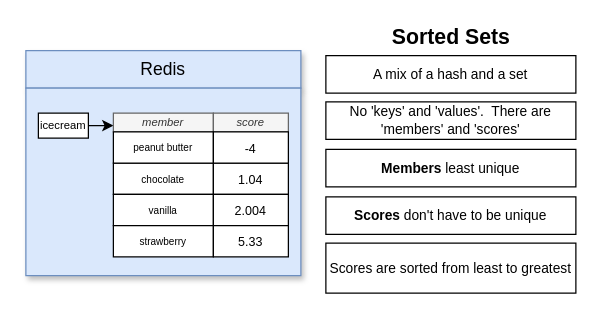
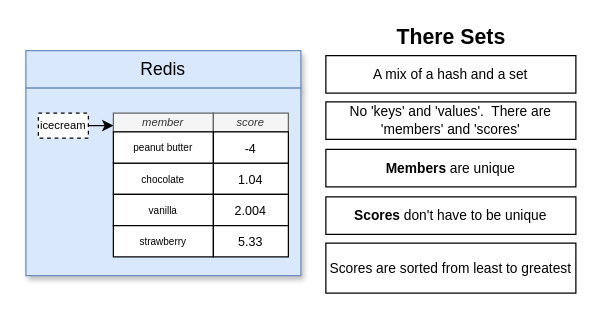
- <mxCell id="17" value="Sorted Sets" style="text;html=1;strokeColor=none;fillColor=none;align=center;verticalAlign=middle;whiteSpace=wrap;rounded=0;fontStyle=1;fontSize=17;" vertex="1" parent="1"><mxGeometry x="292.5" y="20" width="135" height="20" as="geometry" /></mxCell>
+ <mxCell id="17" value="There Sets" style="text;html=1;strokeColor=none;fillColor=none;align=center;verticalAlign=middle;whiteSpace=wrap;rounded=0;fontStyle=1;fontSize=17;" vertex="1" parent="1"><mxGeometry x="292.5" y="20" width="135" height="20" as="geometry" /></mxCell>
- <mxCell id="5" value="icecream" style="rounded=0;whiteSpace=wrap;html=1;fontSize=9;" vertex="1" parent="1"><mxGeometry x="30" y="90" width="40" height="20" as="geometry" /></mxCell>
+ <mxCell id="5" value="icecream" style="rounded=0;whiteSpace=wrap;html=1;fontSize=9;dashed=1;" vertex="1" parent="1"><mxGeometry x="30" y="90" width="40" height="20" as="geometry" /></mxCell>
- <mxCell id="18" value="&lt;b&gt;Members&lt;/b&gt; least unique" style="rounded=0;whiteSpace=wrap;html=1;fontSize=11;" vertex="1" parent="1"><mxGeometry x="260" y="119" width="200" height="30" as="geometry" /></mxCell>
+ <mxCell id="18" value="&lt;b&gt;Members&lt;/b&gt; are unique" style="rounded=0;whiteSpace=wrap;html=1;fontSize=11;" vertex="1" parent="1"><mxGeometry x="260" y="119" width="200" height="30" as="geometry" /></mxCell>
